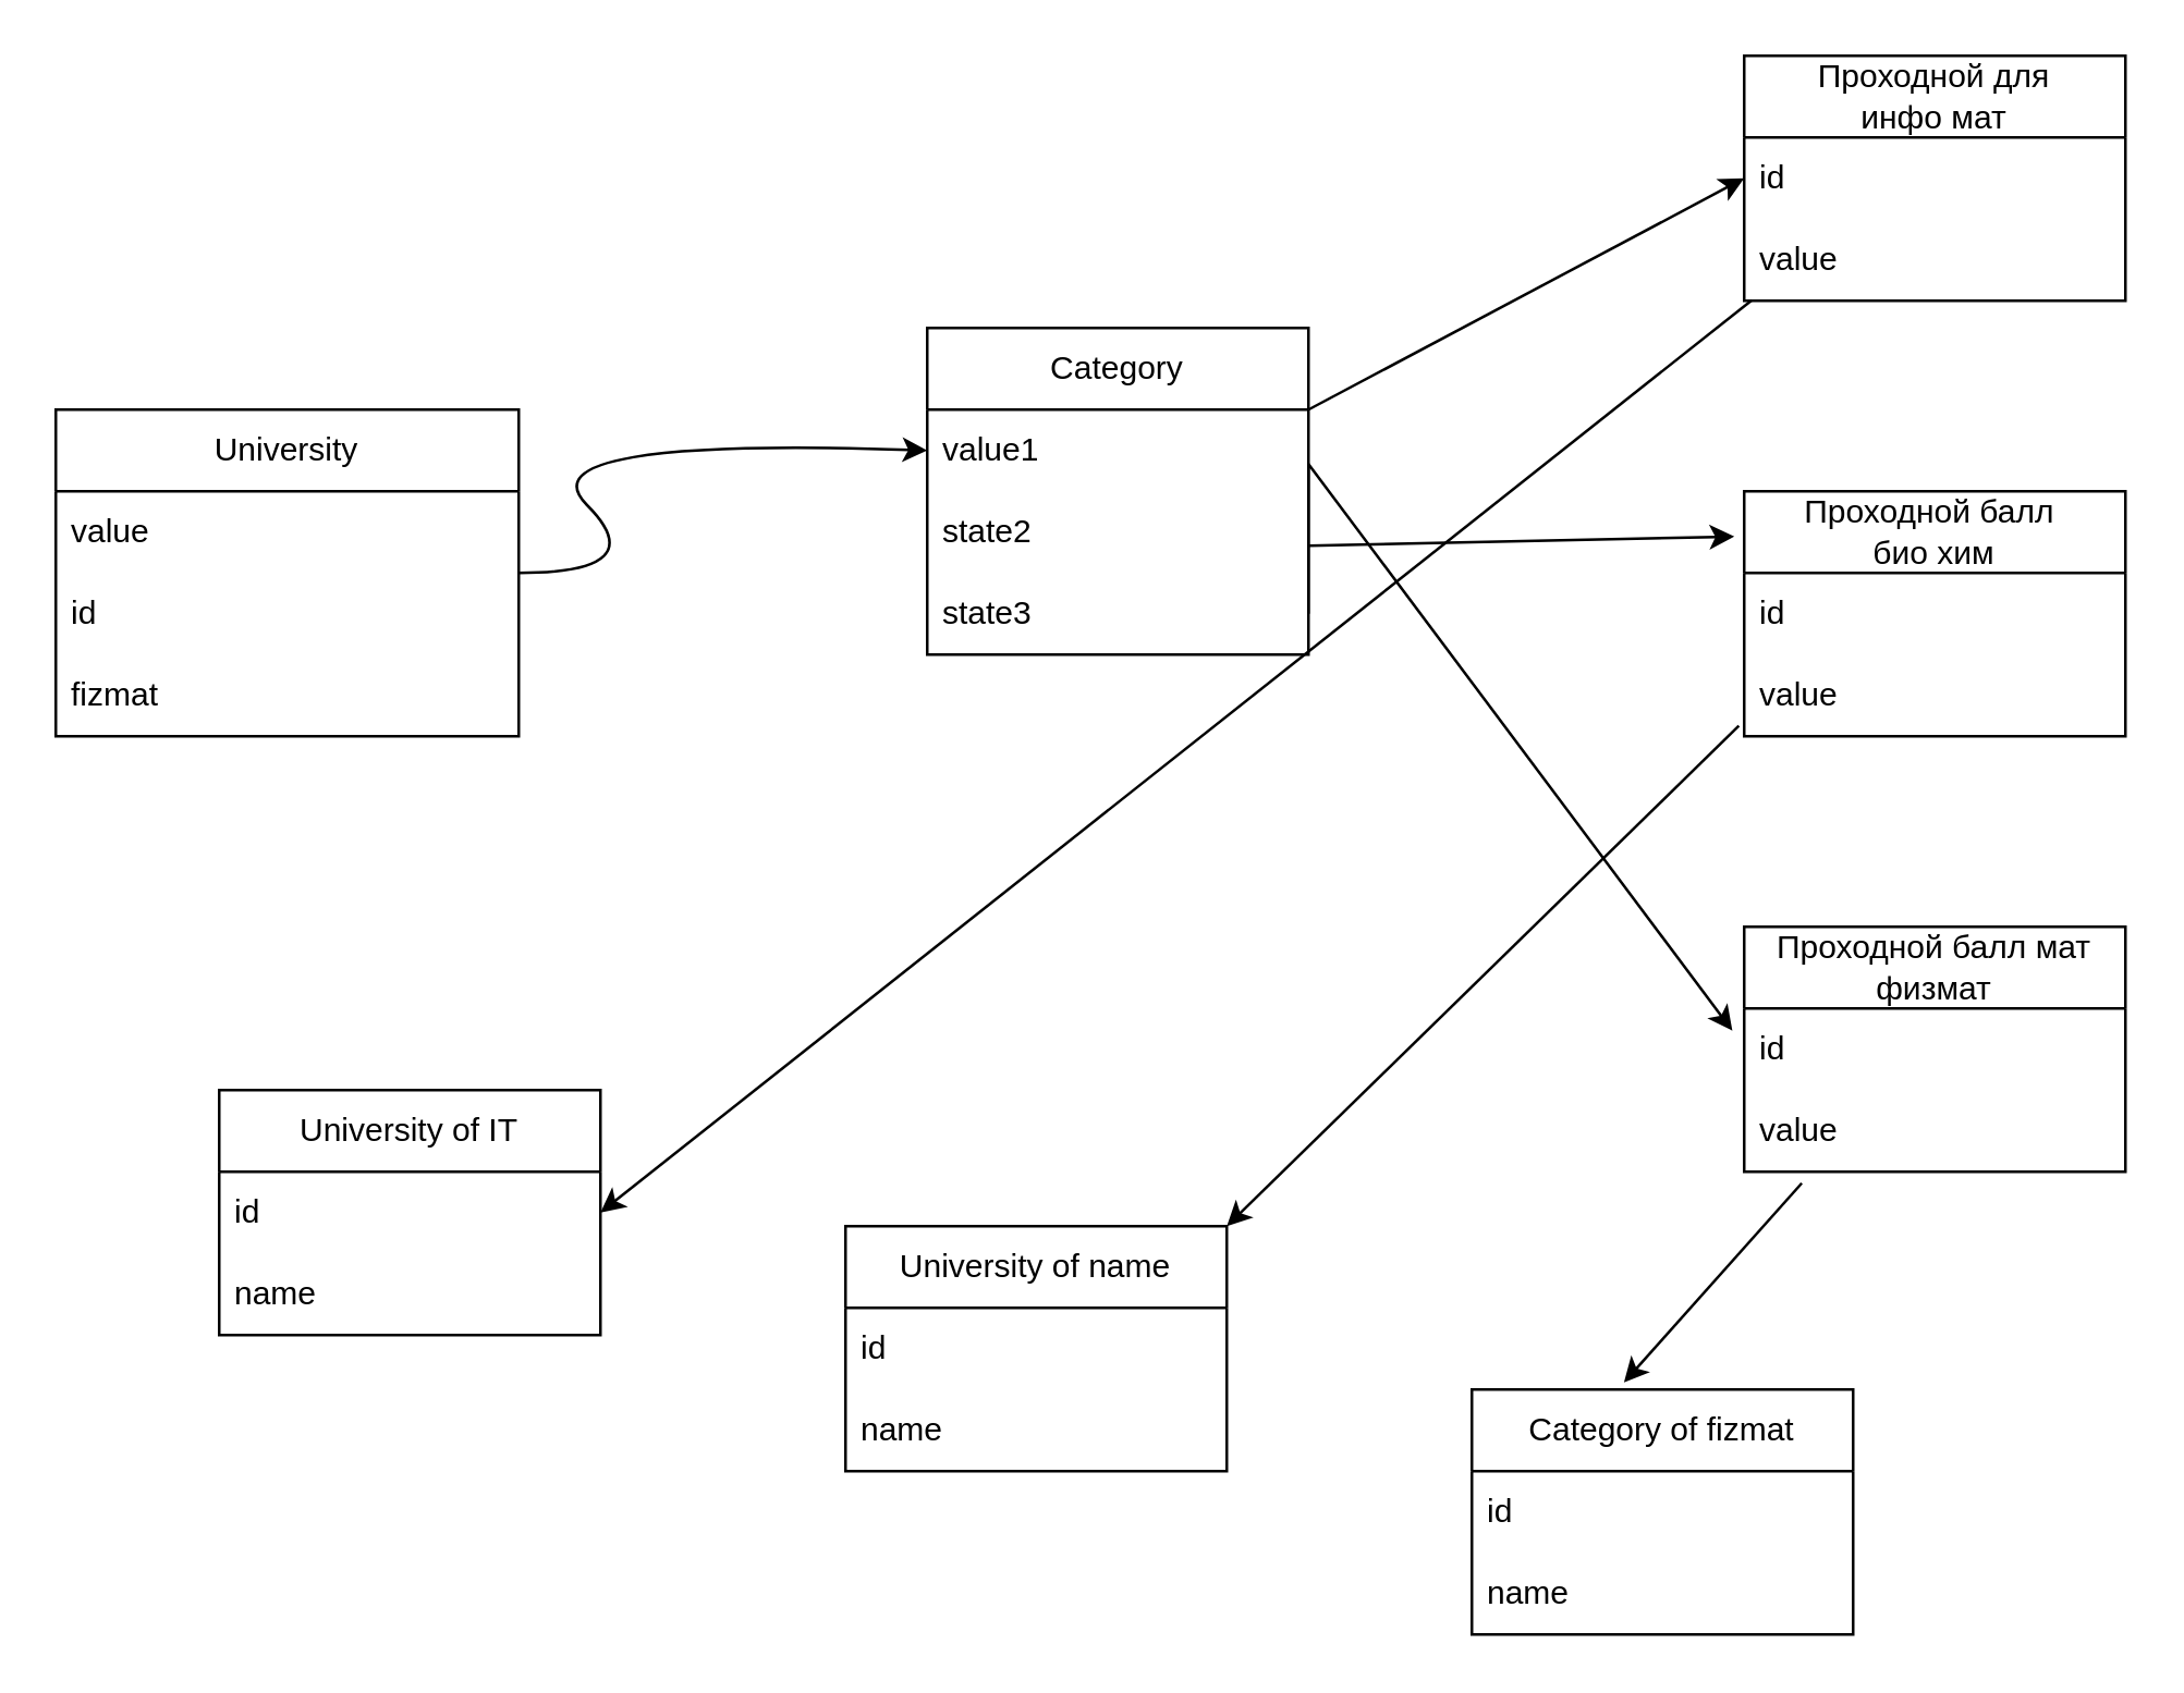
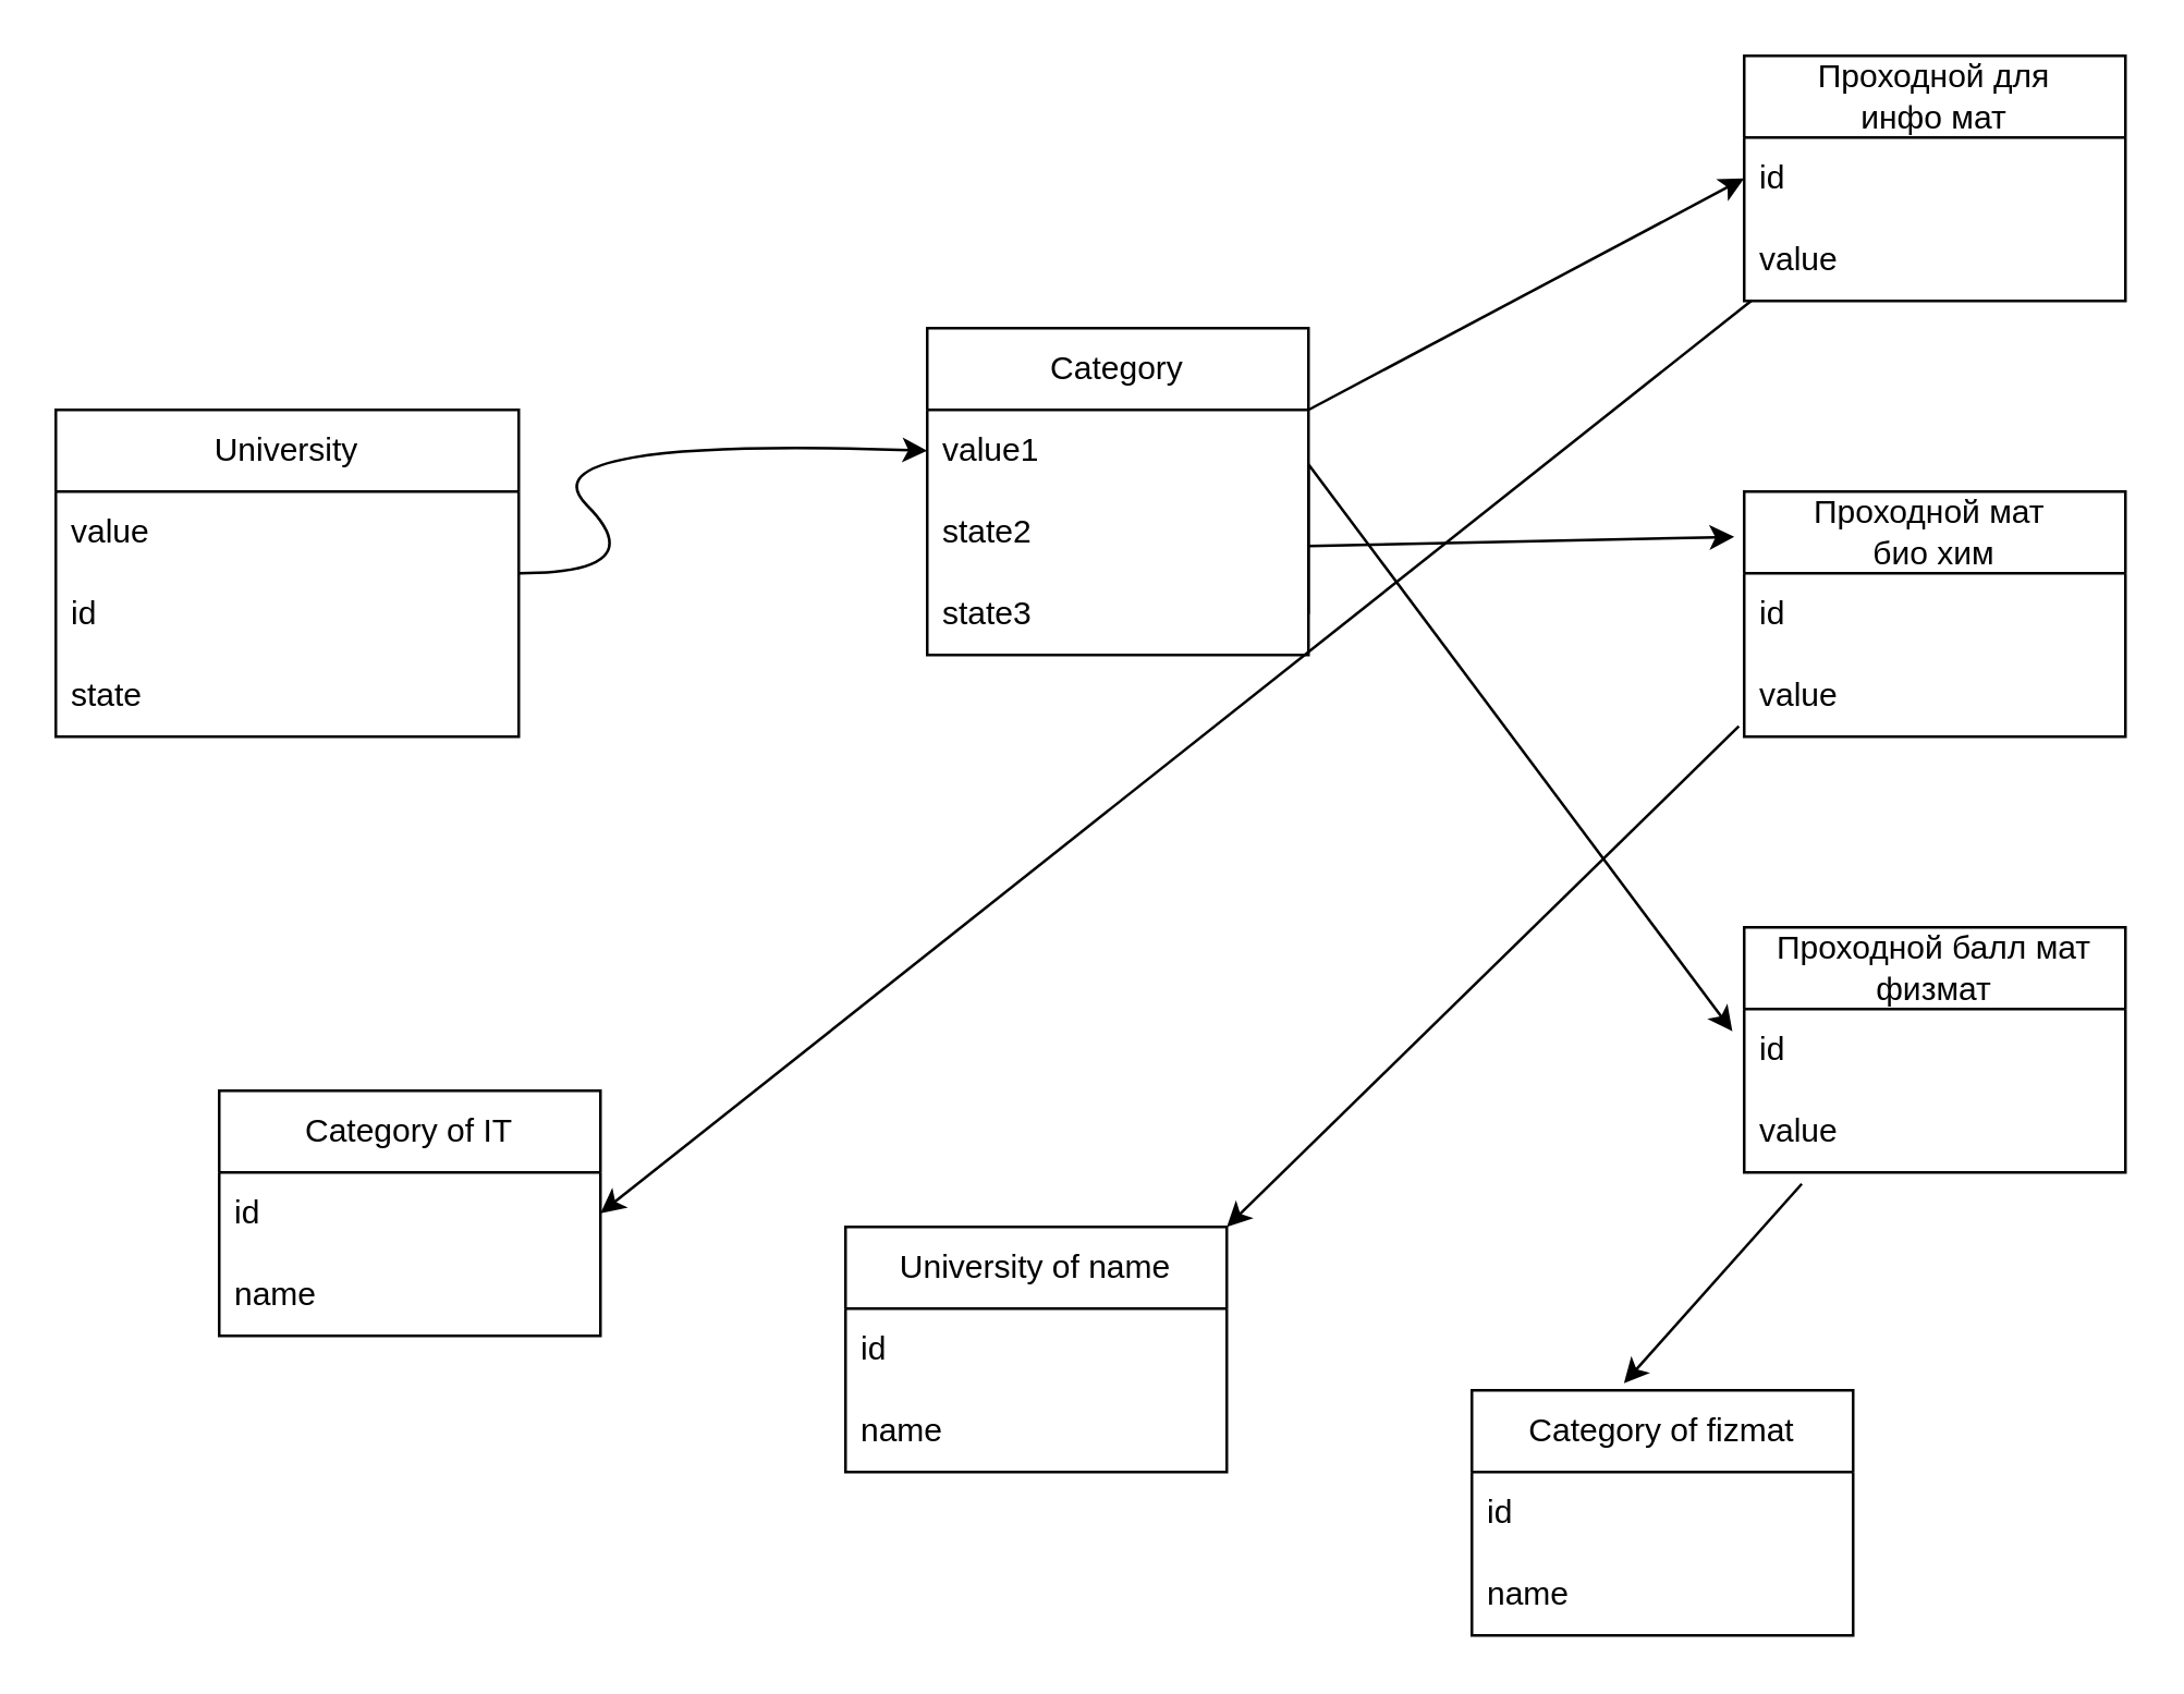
- <mxCell id="13" value="Проходной балл&amp;nbsp;&lt;br&gt;био хим" style="swimlane;fontStyle=0;childLayout=stackLayout;horizontal=1;startSize=30;horizontalStack=0;resizeParent=1;resizeParentMax=0;resizeLast=0;collapsible=1;marginBottom=0;whiteSpace=wrap;html=1;" parent="1" vertex="1"><mxGeometry x="640" y="180" width="140" height="90" as="geometry" /></mxCell>
+ <mxCell id="13" value="Проходной мат&amp;nbsp;&lt;br&gt;био хим" style="swimlane;fontStyle=0;childLayout=stackLayout;horizontal=1;startSize=30;horizontalStack=0;resizeParent=1;resizeParentMax=0;resizeLast=0;collapsible=1;marginBottom=0;whiteSpace=wrap;html=1;" parent="1" vertex="1"><mxGeometry x="640" y="180" width="140" height="90" as="geometry" /></mxCell>
- <mxCell id="5" value="fizmat" style="text;strokeColor=none;fillColor=none;align=left;verticalAlign=middle;spacingLeft=4;spacingRight=4;overflow=hidden;points=[[0,0.5],[1,0.5]];portConstraint=eastwest;rotatable=0;whiteSpace=wrap;html=1;" parent="2" vertex="1"><mxGeometry y="90" width="170" height="30" as="geometry" /></mxCell>
+ <mxCell id="5" value="state" style="text;strokeColor=none;fillColor=none;align=left;verticalAlign=middle;spacingLeft=4;spacingRight=4;overflow=hidden;points=[[0,0.5],[1,0.5]];portConstraint=eastwest;rotatable=0;whiteSpace=wrap;html=1;" parent="2" vertex="1"><mxGeometry y="90" width="170" height="30" as="geometry" /></mxCell>
- <mxCell id="23" value="University of IT" style="swimlane;fontStyle=0;childLayout=stackLayout;horizontal=1;startSize=30;horizontalStack=0;resizeParent=1;resizeParentMax=0;resizeLast=0;collapsible=1;marginBottom=0;whiteSpace=wrap;html=1;" parent="1" vertex="1"><mxGeometry x="80" y="400" width="140" height="90" as="geometry" /></mxCell>
+ <mxCell id="23" value="Category of IT" style="swimlane;fontStyle=0;childLayout=stackLayout;horizontal=1;startSize=30;horizontalStack=0;resizeParent=1;resizeParentMax=0;resizeLast=0;collapsible=1;marginBottom=0;whiteSpace=wrap;html=1;" parent="1" vertex="1"><mxGeometry x="80" y="400" width="140" height="90" as="geometry" /></mxCell>
